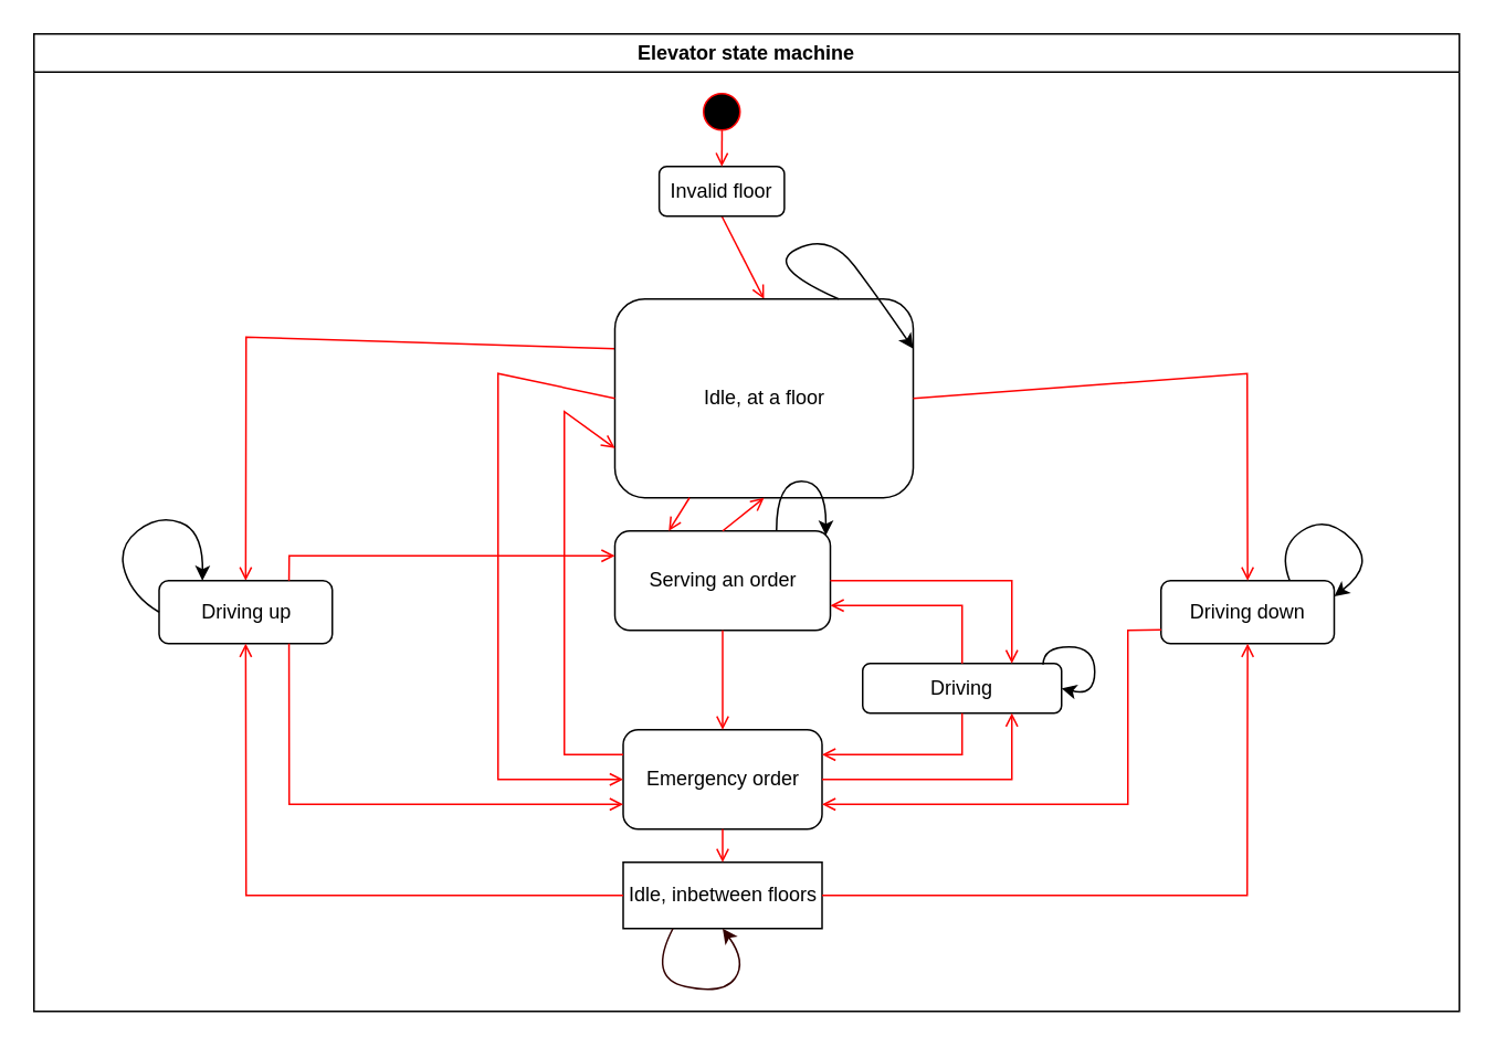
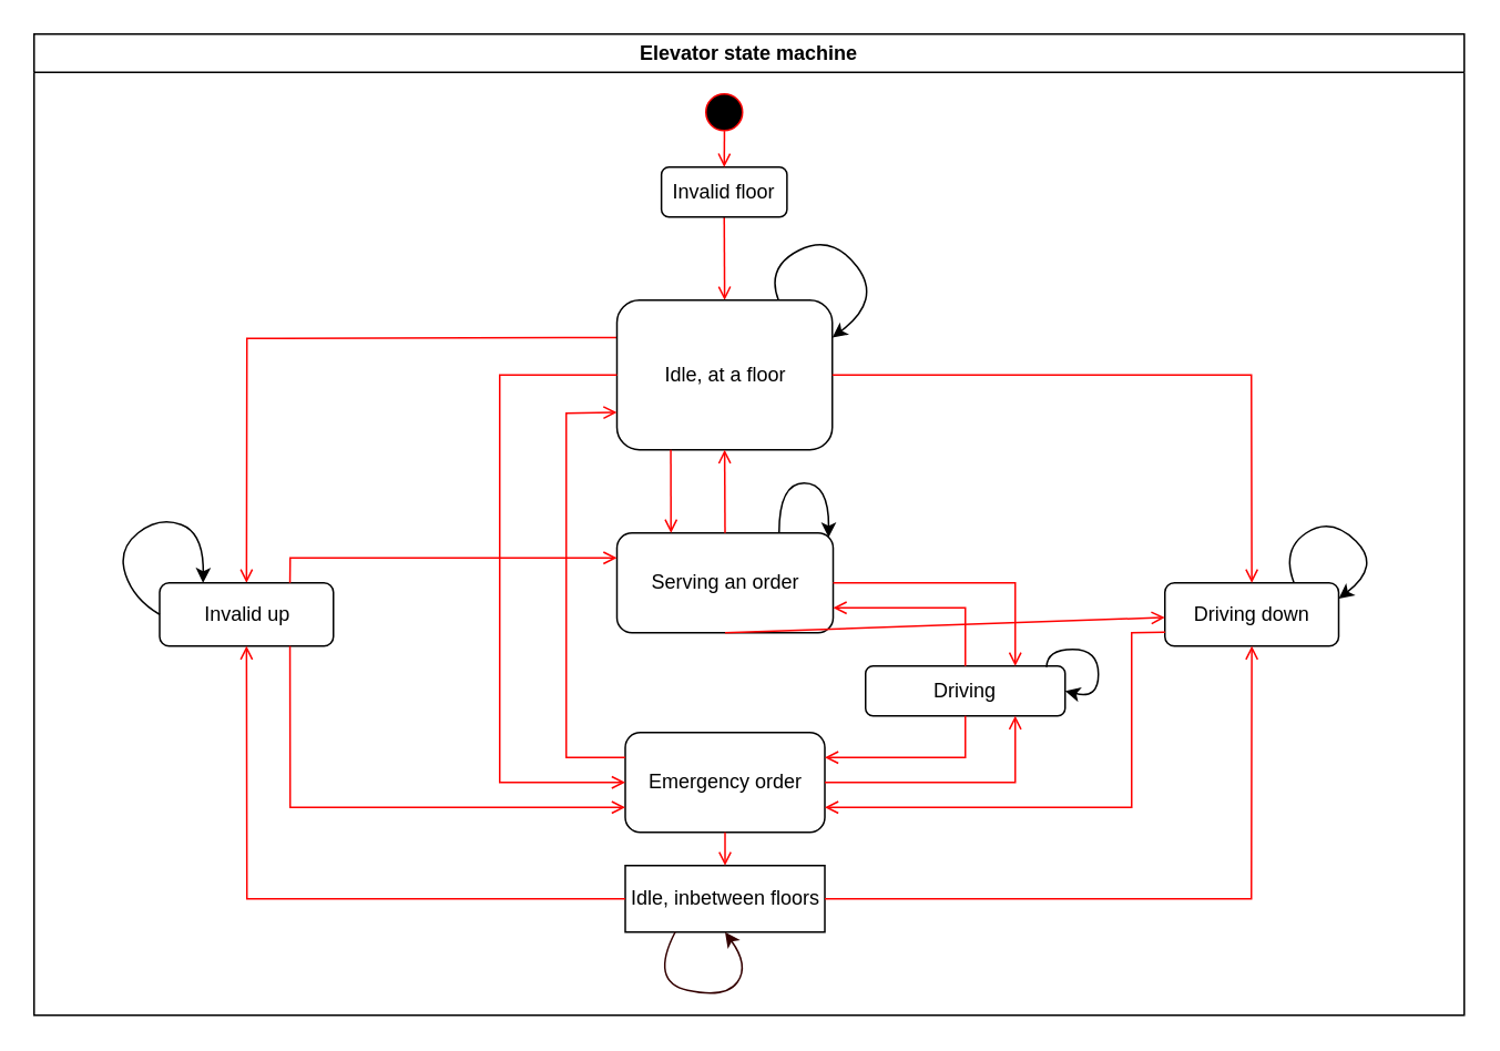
- <mxCell id="7" value="Idle, at a floor" style="rounded=1;whiteSpace=wrap;html=1;" vertex="1" parent="2"><mxGeometry x="350.5" y="160" width="180" height="120" as="geometry" /></mxCell>
+ <mxCell id="7" value="Idle, at a floor" style="rounded=1;whiteSpace=wrap;html=1;" vertex="1" parent="2"><mxGeometry x="350.5" y="160" width="129.5" height="90" as="geometry" /></mxCell>
- <mxCell id="8" value="Driving up" style="rounded=1;whiteSpace=wrap;html=1;" vertex="1" parent="2"><mxGeometry x="75.5" y="330" width="104.5" height="38" as="geometry" /></mxCell>
+ <mxCell id="8" value="Invalid up" style="rounded=1;whiteSpace=wrap;html=1;" vertex="1" parent="2"><mxGeometry x="75.5" y="330" width="104.5" height="38" as="geometry" /></mxCell>
- <mxCell id="15" value="" style="endArrow=open;strokeColor=#FF0000;endFill=1;rounded=0;exitX=0.5;exitY=1;exitDx=0;exitDy=0;entryX=0.5;entryY=0;entryDx=0;entryDy=0;" edge="1" parent="2" source="10" target="11"><mxGeometry relative="1" as="geometry"><mxPoint x="451" y="380" as="sourcePoint" /><mxPoint x="415.5" y="380" as="targetPoint" /></mxGeometry></mxCell>
+ <mxCell id="15" value="" style="endArrow=open;strokeColor=#FF0000;endFill=1;rounded=0;exitX=0.5;exitY=1;exitDx=0;exitDy=0;" edge="1" parent="2" source="10" target="6"><mxGeometry relative="1" as="geometry"><mxPoint x="451" y="380" as="sourcePoint" /><mxPoint x="415.5" y="380" as="targetPoint" /></mxGeometry></mxCell>
